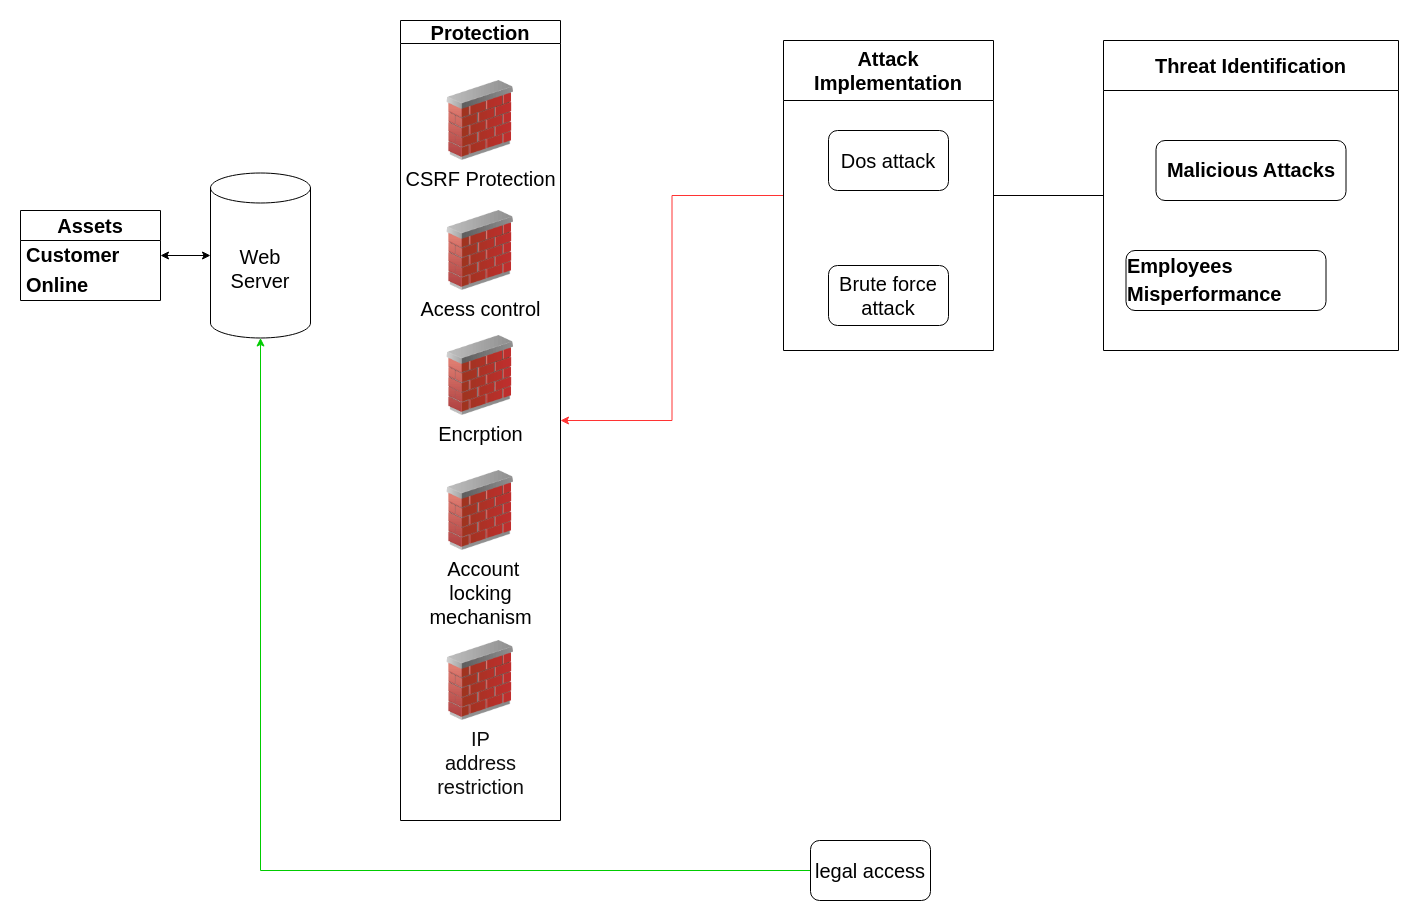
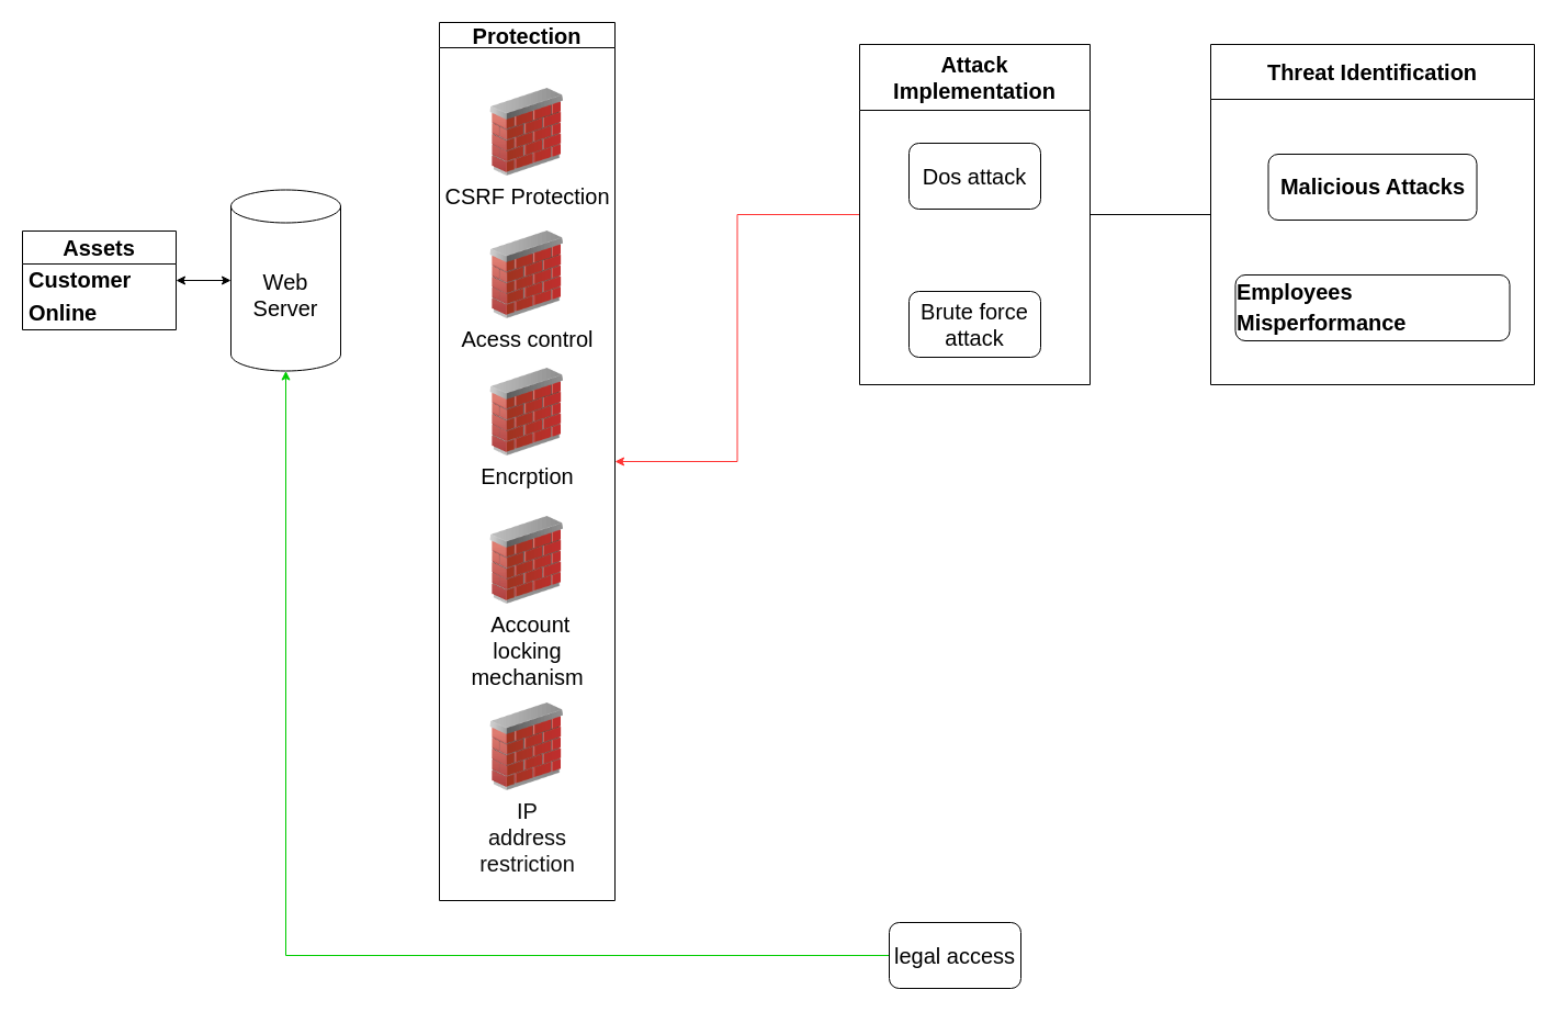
- <mxCell id="14" value="&lt;span id=&quot;docs-internal-guid-ebbf329b-7fff-815e-31d7-8b973f506e3c&quot; style=&quot;font-size: 20px;&quot;&gt;&lt;h3 dir=&quot;ltr&quot; style=&quot;line-height: 1.38; text-align: justify; margin-top: 12pt; margin-bottom: 12pt; font-size: 20px;&quot;&gt;&lt;span style=&quot;font-size: 20px; font-family: Arial, sans-serif; background-color: transparent; font-variant-numeric: normal; font-variant-east-asian: normal; font-variant-alternates: normal; font-variant-position: normal; vertical-align: baseline; white-space-collapse: preserve;&quot;&gt;Employees Misperformance&lt;/span&gt;&lt;/h3&gt;&lt;/span&gt;" style="rounded=1;whiteSpace=wrap;html=1;fontSize=20;" vertex="1" parent="12"><mxGeometry x="22.5" y="210" width="200" height="60" as="geometry" /></mxCell>
+ <mxCell id="14" value="&lt;span id=&quot;docs-internal-guid-ebbf329b-7fff-815e-31d7-8b973f506e3c&quot; style=&quot;font-size: 20px;&quot;&gt;&lt;h3 dir=&quot;ltr&quot; style=&quot;line-height: 1.38; text-align: justify; margin-top: 12pt; margin-bottom: 12pt; font-size: 20px;&quot;&gt;&lt;span style=&quot;font-size: 20px; font-family: Arial, sans-serif; background-color: transparent; font-variant-numeric: normal; font-variant-east-asian: normal; font-variant-alternates: normal; font-variant-position: normal; vertical-align: baseline; white-space-collapse: preserve;&quot;&gt;Employees Misperformance&lt;/span&gt;&lt;/h3&gt;&lt;/span&gt;" style="rounded=1;whiteSpace=wrap;html=1;fontSize=20;" vertex="1" parent="12"><mxGeometry x="22.5" y="210" width="250" height="60" as="geometry" /></mxCell>
